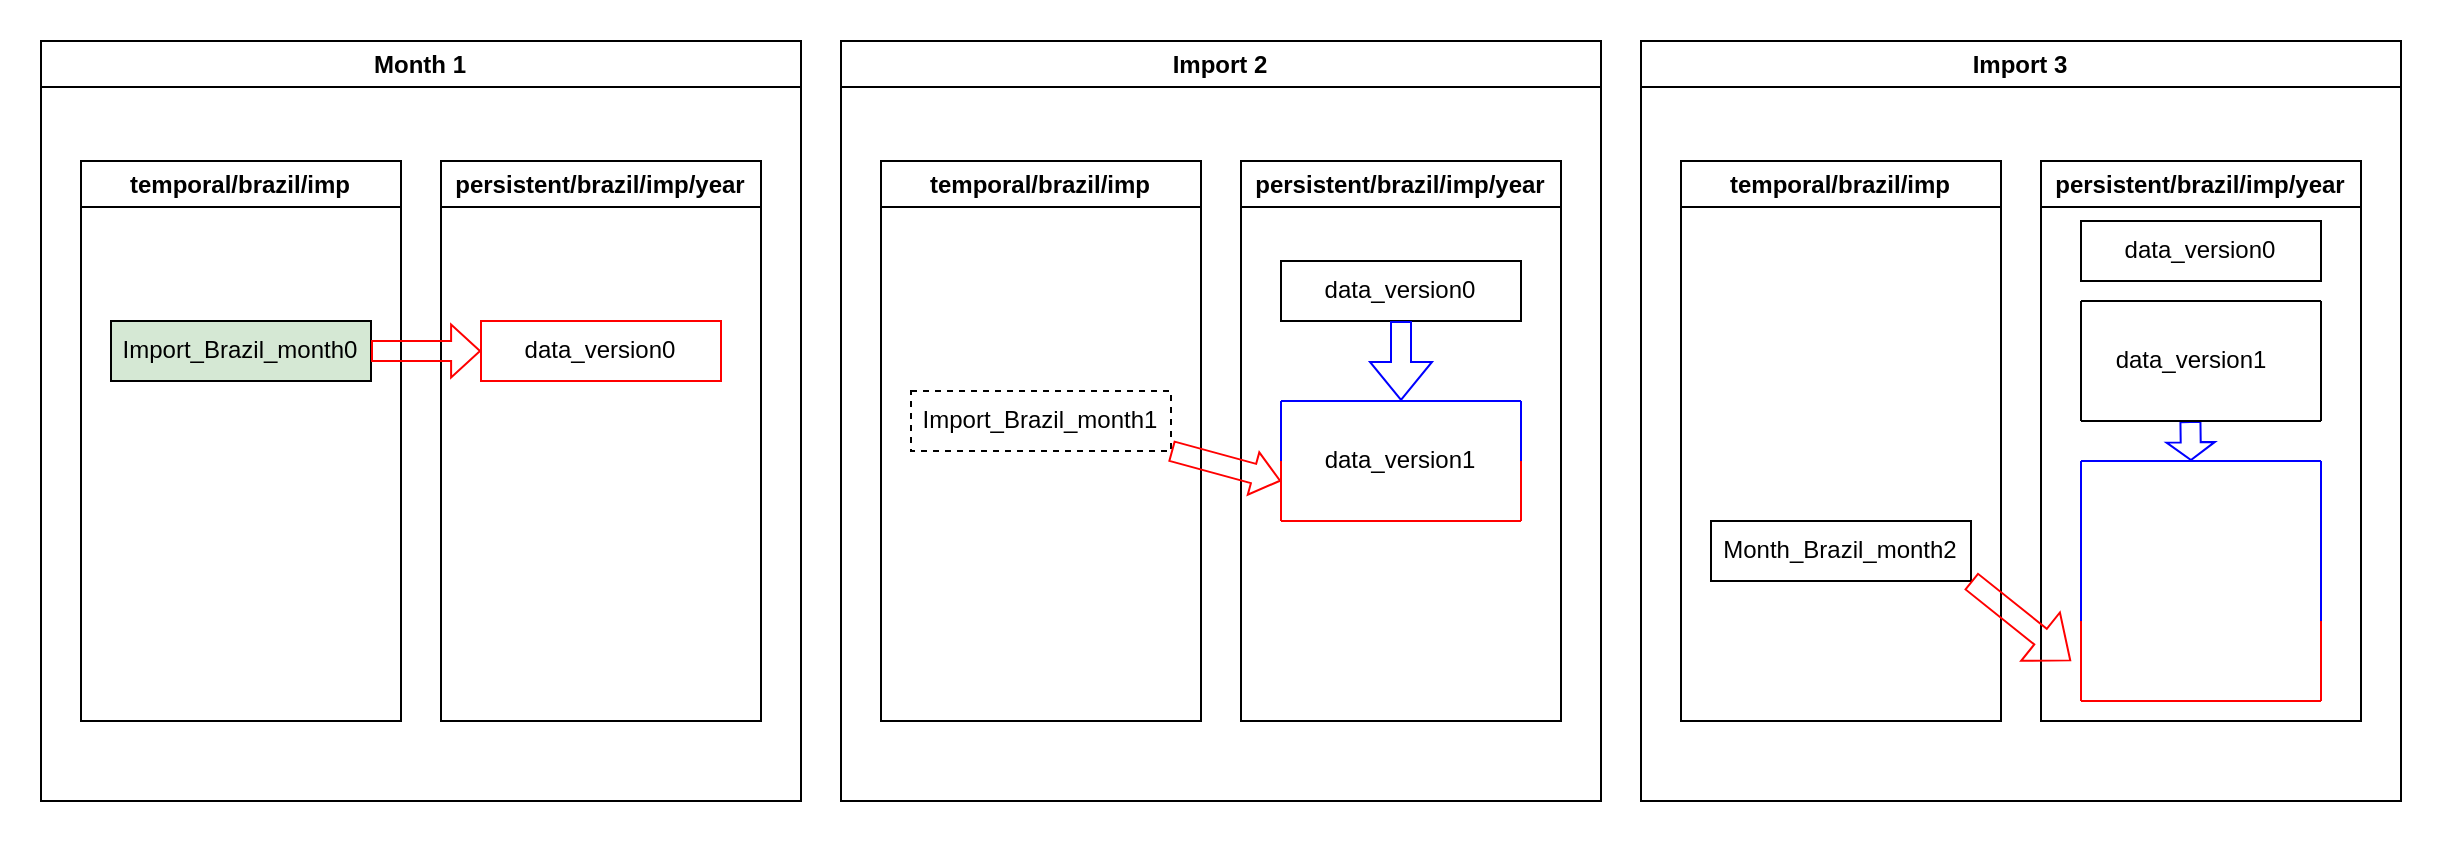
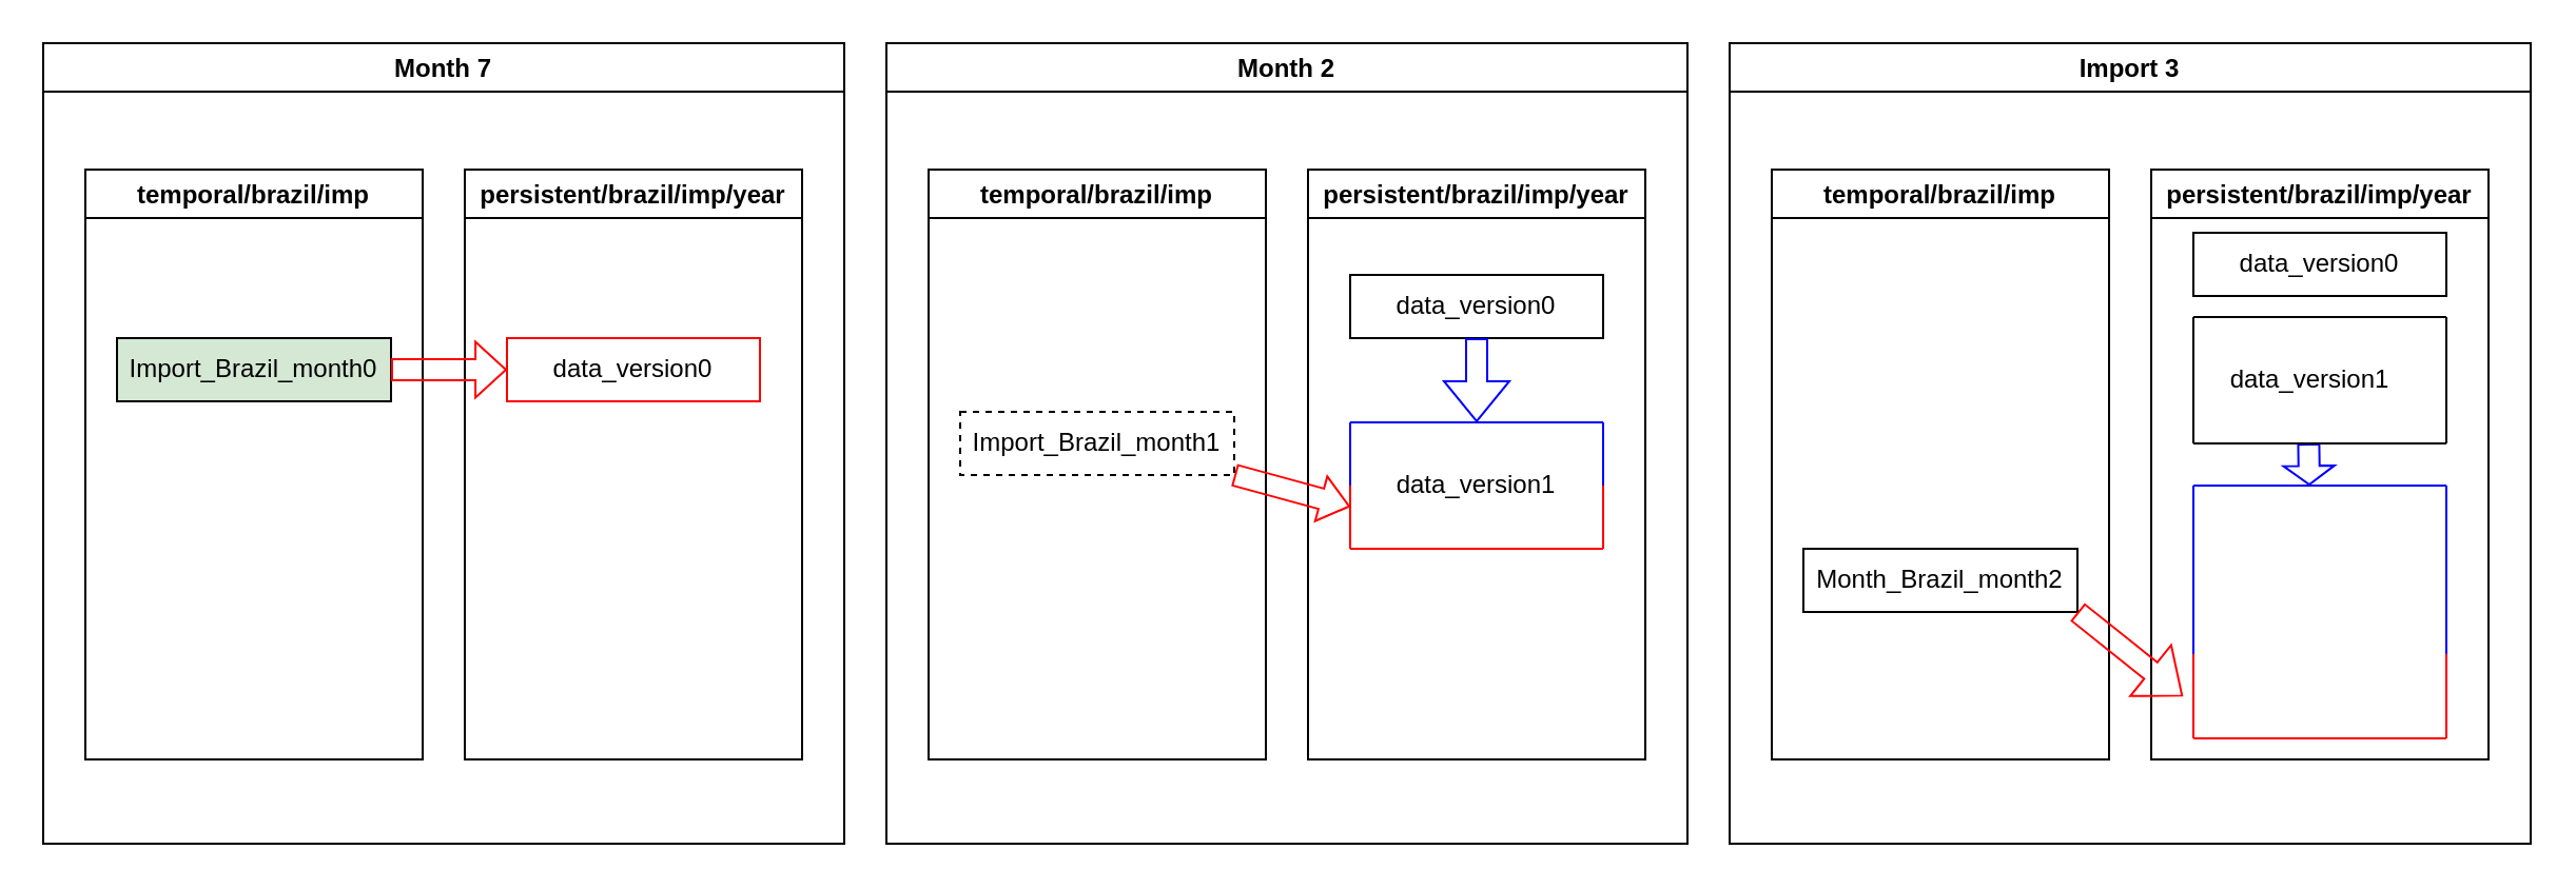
- <mxCell id="2" value="Month 1" style="swimlane;strokeColor=#000000;" vertex="1" parent="1"><mxGeometry x="20" y="20" width="380" height="380" as="geometry"><mxRectangle x="150" y="160" width="130" height="23" as="alternateBounds" /></mxGeometry></mxCell>
+ <mxCell id="2" value="Month 7" style="swimlane;strokeColor=#000000;" vertex="1" parent="1"><mxGeometry x="20" y="20" width="380" height="380" as="geometry"><mxRectangle x="150" y="160" width="130" height="23" as="alternateBounds" /></mxGeometry></mxCell>
- <mxCell id="8" value="Import 2" style="swimlane;" vertex="1" parent="1"><mxGeometry x="420" y="20" width="380" height="380" as="geometry"><mxRectangle x="150" y="160" width="130" height="23" as="alternateBounds" /></mxGeometry></mxCell>
+ <mxCell id="8" value="Month 2" style="swimlane;" vertex="1" parent="1"><mxGeometry x="420" y="20" width="380" height="380" as="geometry"><mxRectangle x="150" y="160" width="130" height="23" as="alternateBounds" /></mxGeometry></mxCell>
